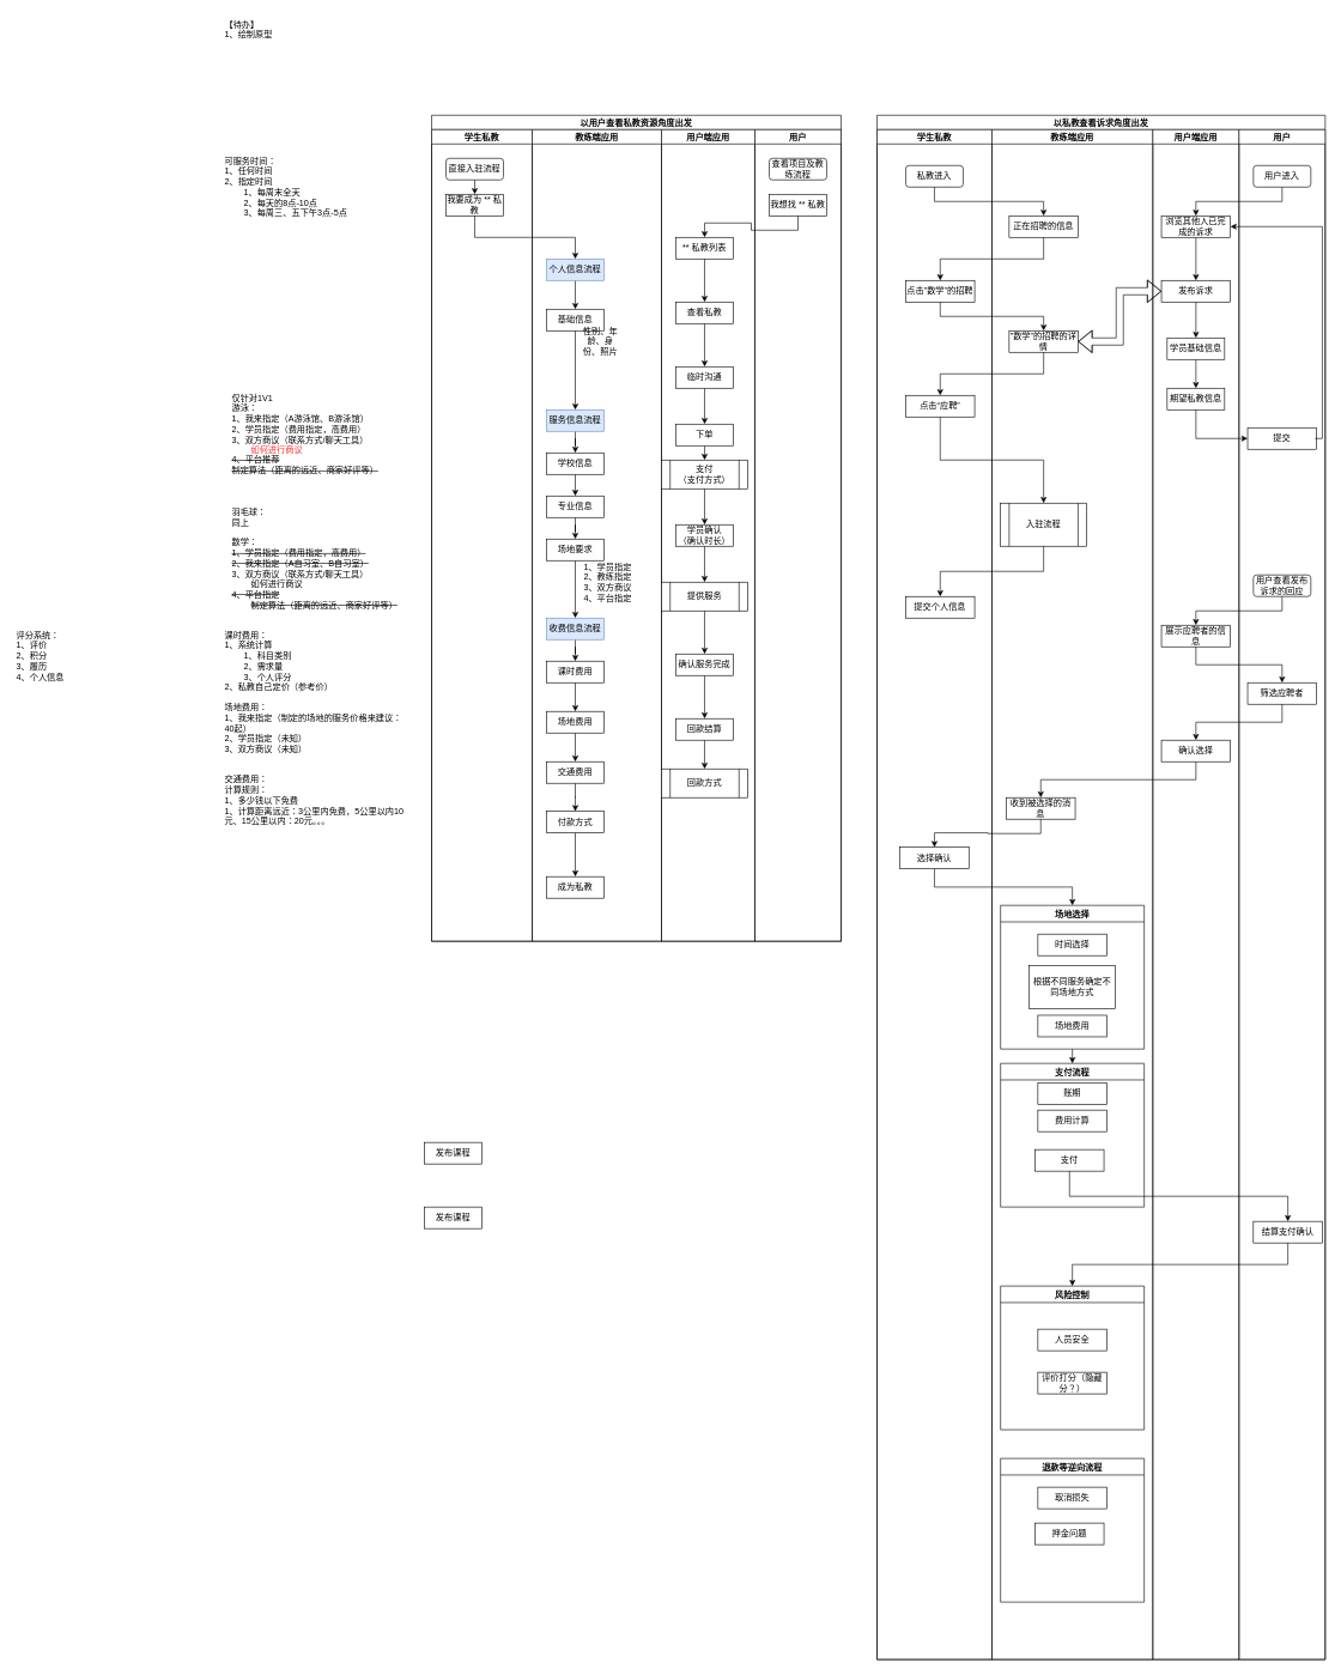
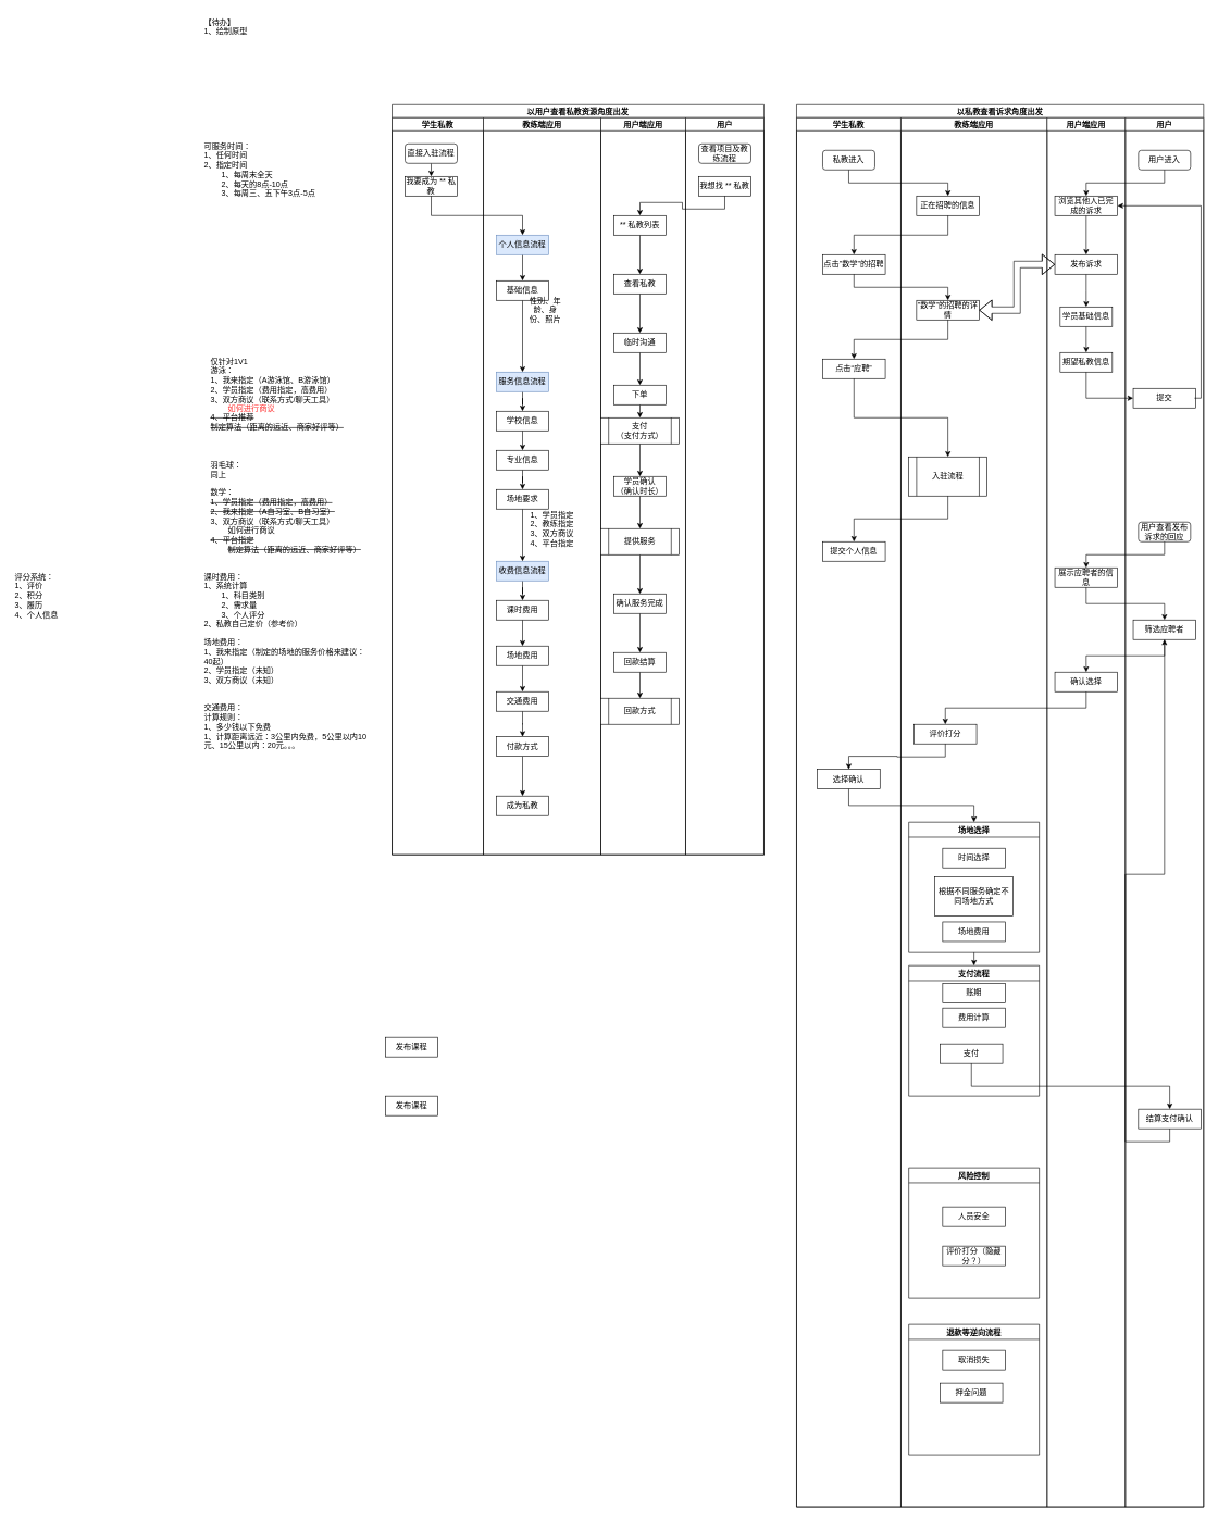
- <mxCell id="12" value="收到被选择的消息" style="rounded=0;whiteSpace=wrap;html=1;" parent="9" vertex="1"><mxGeometry x="20" y="930" width="96" height="30" as="geometry" /></mxCell>
+ <mxCell id="12" value="评价打分" style="rounded=0;whiteSpace=wrap;html=1;" parent="9" vertex="1"><mxGeometry x="20" y="930" width="96" height="30" as="geometry" /></mxCell>
- <mxCell id="60" style="edgeStyle=orthogonalEdgeStyle;rounded=0;orthogonalLoop=1;jettySize=auto;html=1;exitX=0.5;exitY=1;exitDx=0;exitDy=0;entryX=0.5;entryY=0;entryDx=0;entryDy=0;" parent="2" source="44" target="22" edge="1"><mxGeometry relative="1" as="geometry" /></mxCell>
+ <mxCell id="60" style="edgeStyle=orthogonalEdgeStyle;rounded=0;orthogonalLoop=1;jettySize=auto;html=1;exitX=0.5;exitY=1;exitDx=0;exitDy=0;" parent="2" source="44" target="43" edge="1"><mxGeometry relative="1" as="geometry" /></mxCell>
